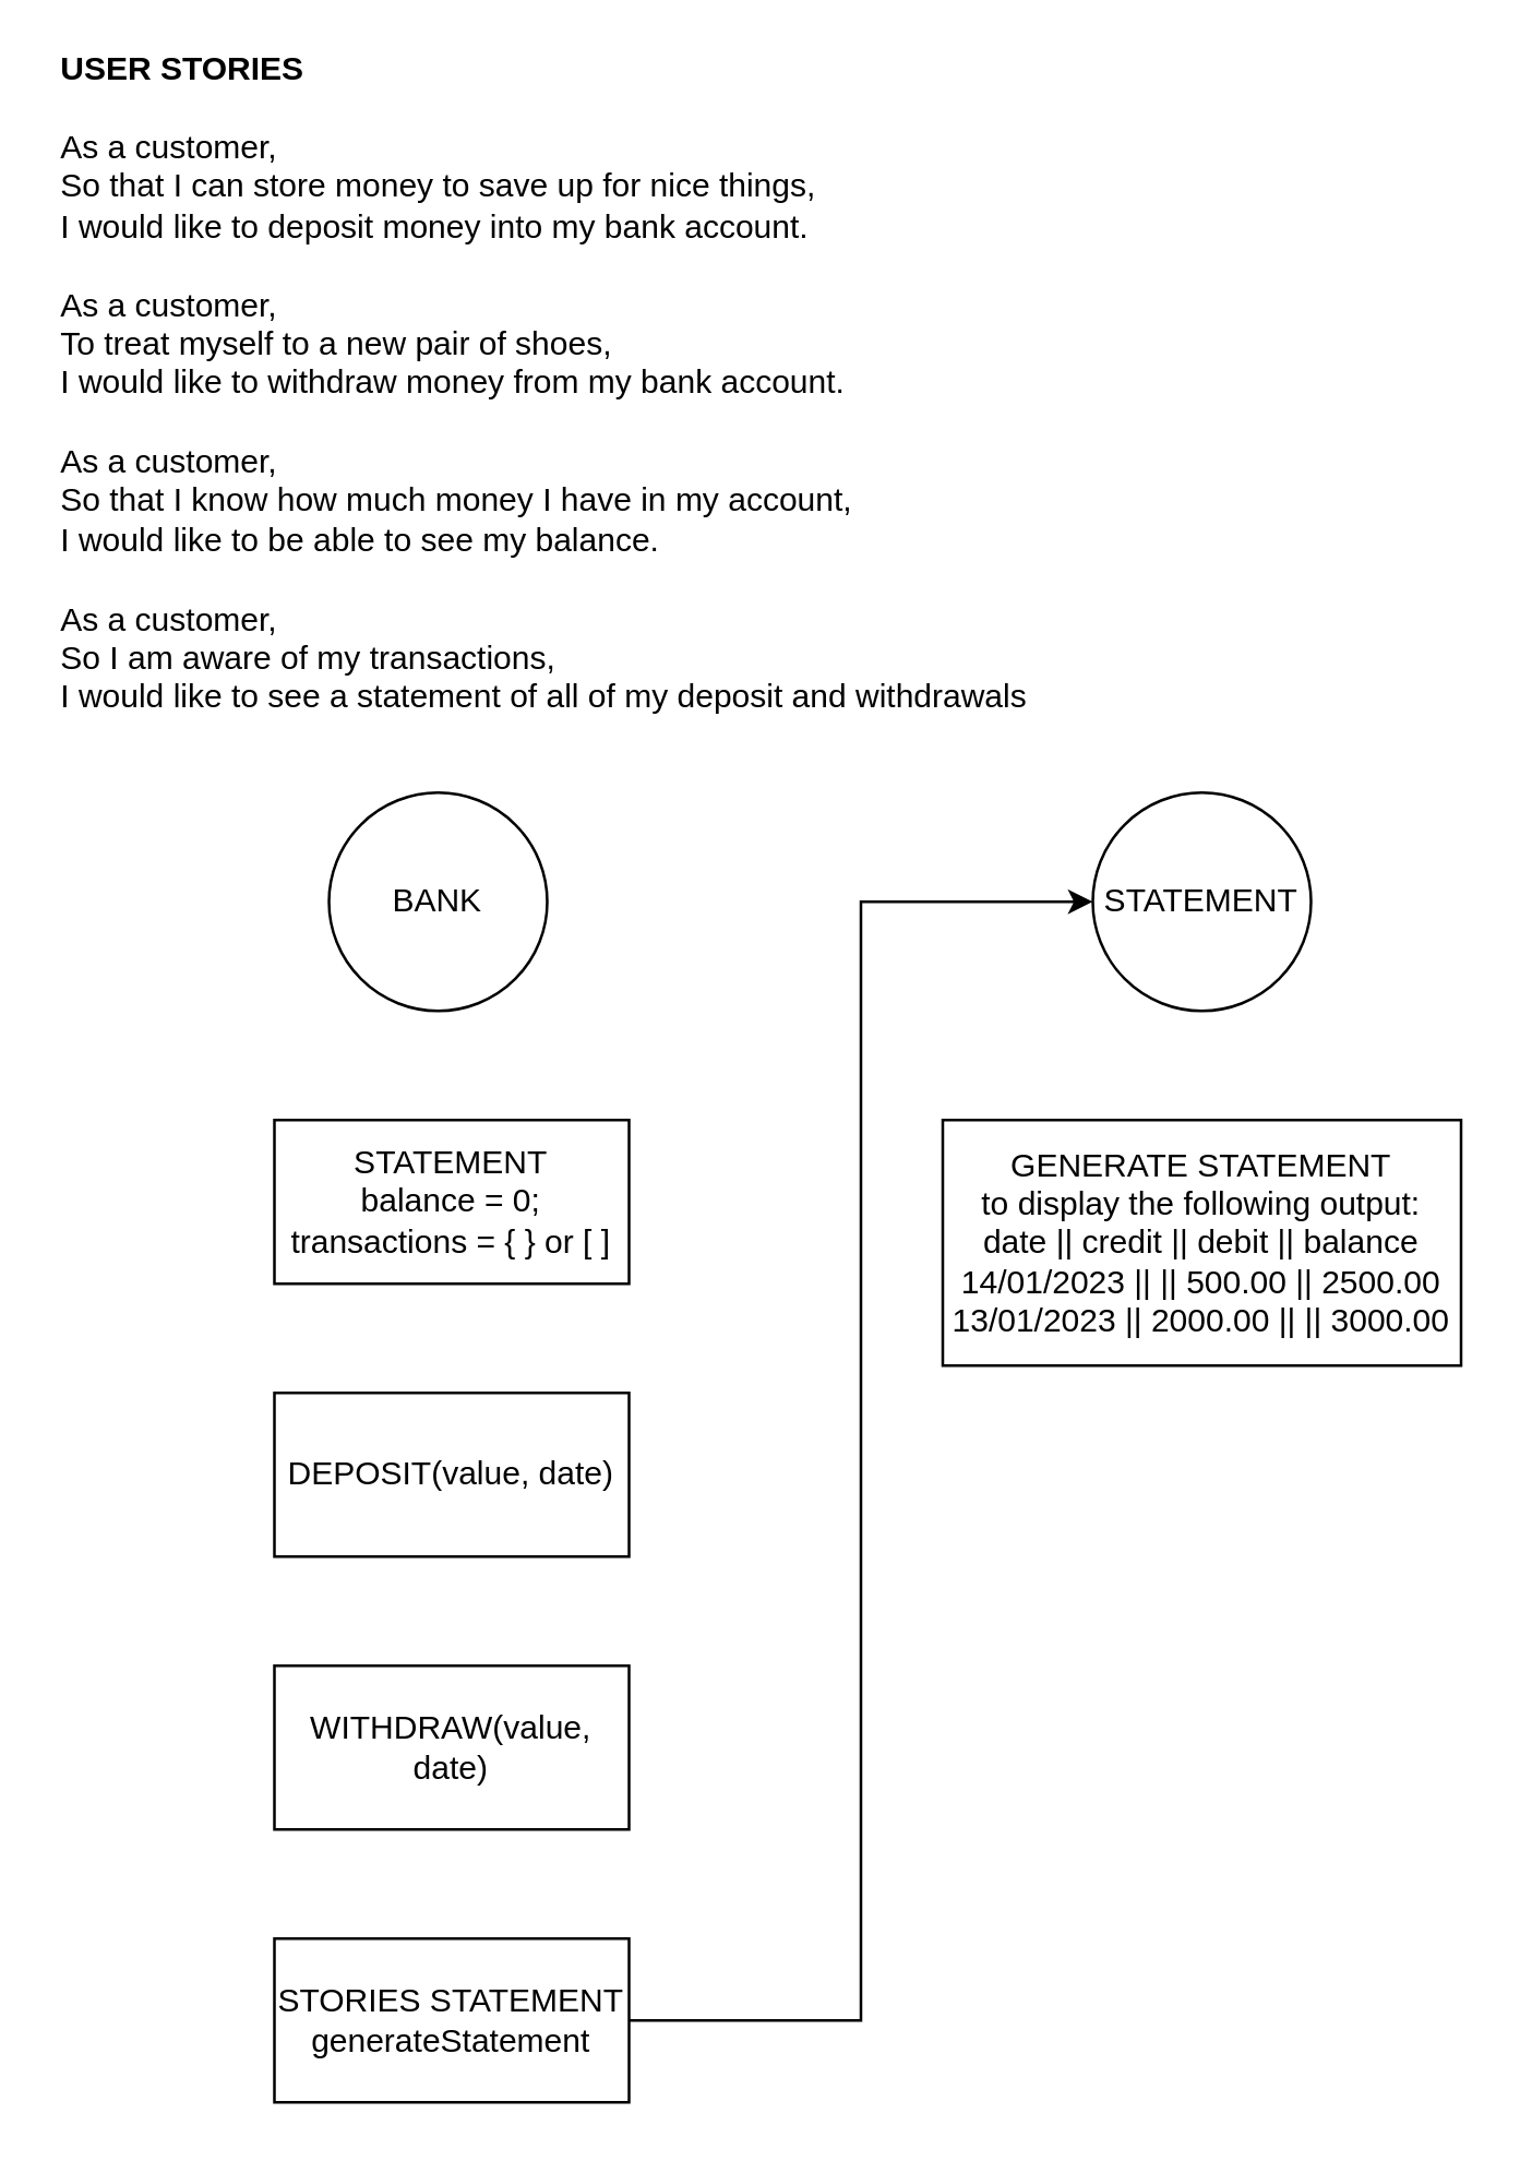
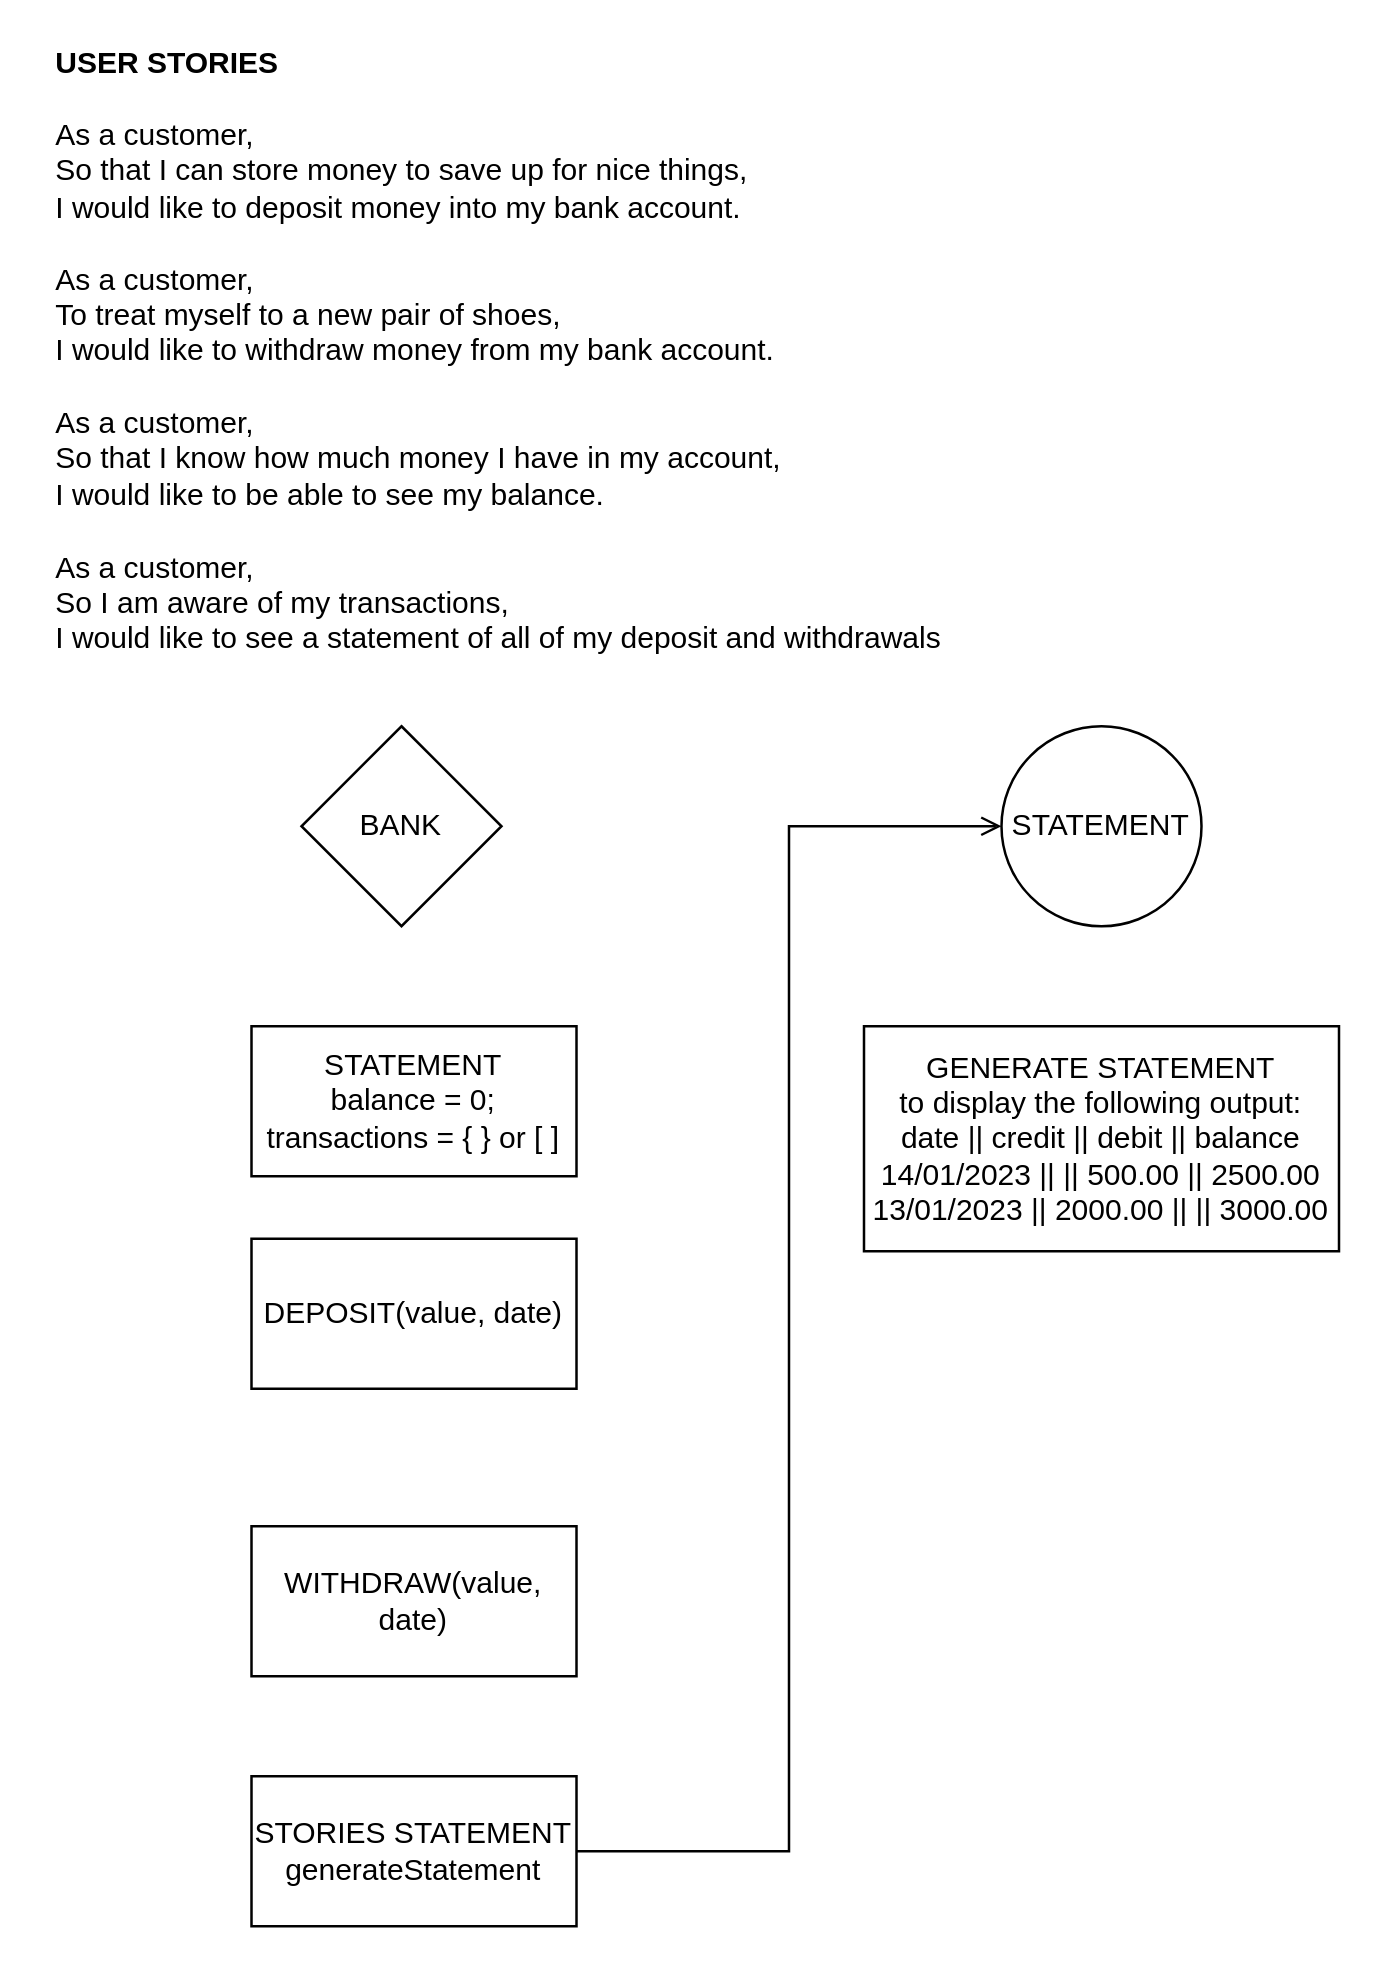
- <mxCell id="2" value="BANK" style="ellipse;whiteSpace=wrap;html=1;aspect=fixed;" parent="1" vertex="1"><mxGeometry x="120" y="290" width="80" height="80" as="geometry" /></mxCell>
+ <mxCell id="2" value="BANK" style="rhombus;whiteSpace=wrap;html=1;aspect=fixed;" parent="1" vertex="1"><mxGeometry x="120" y="290" width="80" height="80" as="geometry" /></mxCell>
- <mxCell id="9" style="edgeStyle=orthogonalEdgeStyle;rounded=0;orthogonalLoop=1;jettySize=auto;html=1;entryX=0;entryY=0.5;entryDx=0;entryDy=0;" edge="1" parent="1" source="10" target="8"><mxGeometry relative="1" as="geometry" /></mxCell>
+ <mxCell id="9" style="edgeStyle=orthogonalEdgeStyle;rounded=0;orthogonalLoop=1;jettySize=auto;html=1;entryX=0;entryY=0.5;entryDx=0;entryDy=0;endArrow=open;" edge="1" parent="1" source="10" target="8"><mxGeometry relative="1" as="geometry" /></mxCell>
- <mxCell id="3" value="DEPOSIT(value, date)" style="rounded=0;whiteSpace=wrap;html=1;" parent="1" vertex="1"><mxGeometry x="100" y="510" width="130" height="60" as="geometry" /></mxCell>
+ <mxCell id="3" value="DEPOSIT(value, date)" style="rounded=0;whiteSpace=wrap;html=1;" parent="1" vertex="1"><mxGeometry x="100" y="495" width="130" height="60" as="geometry" /></mxCell>
